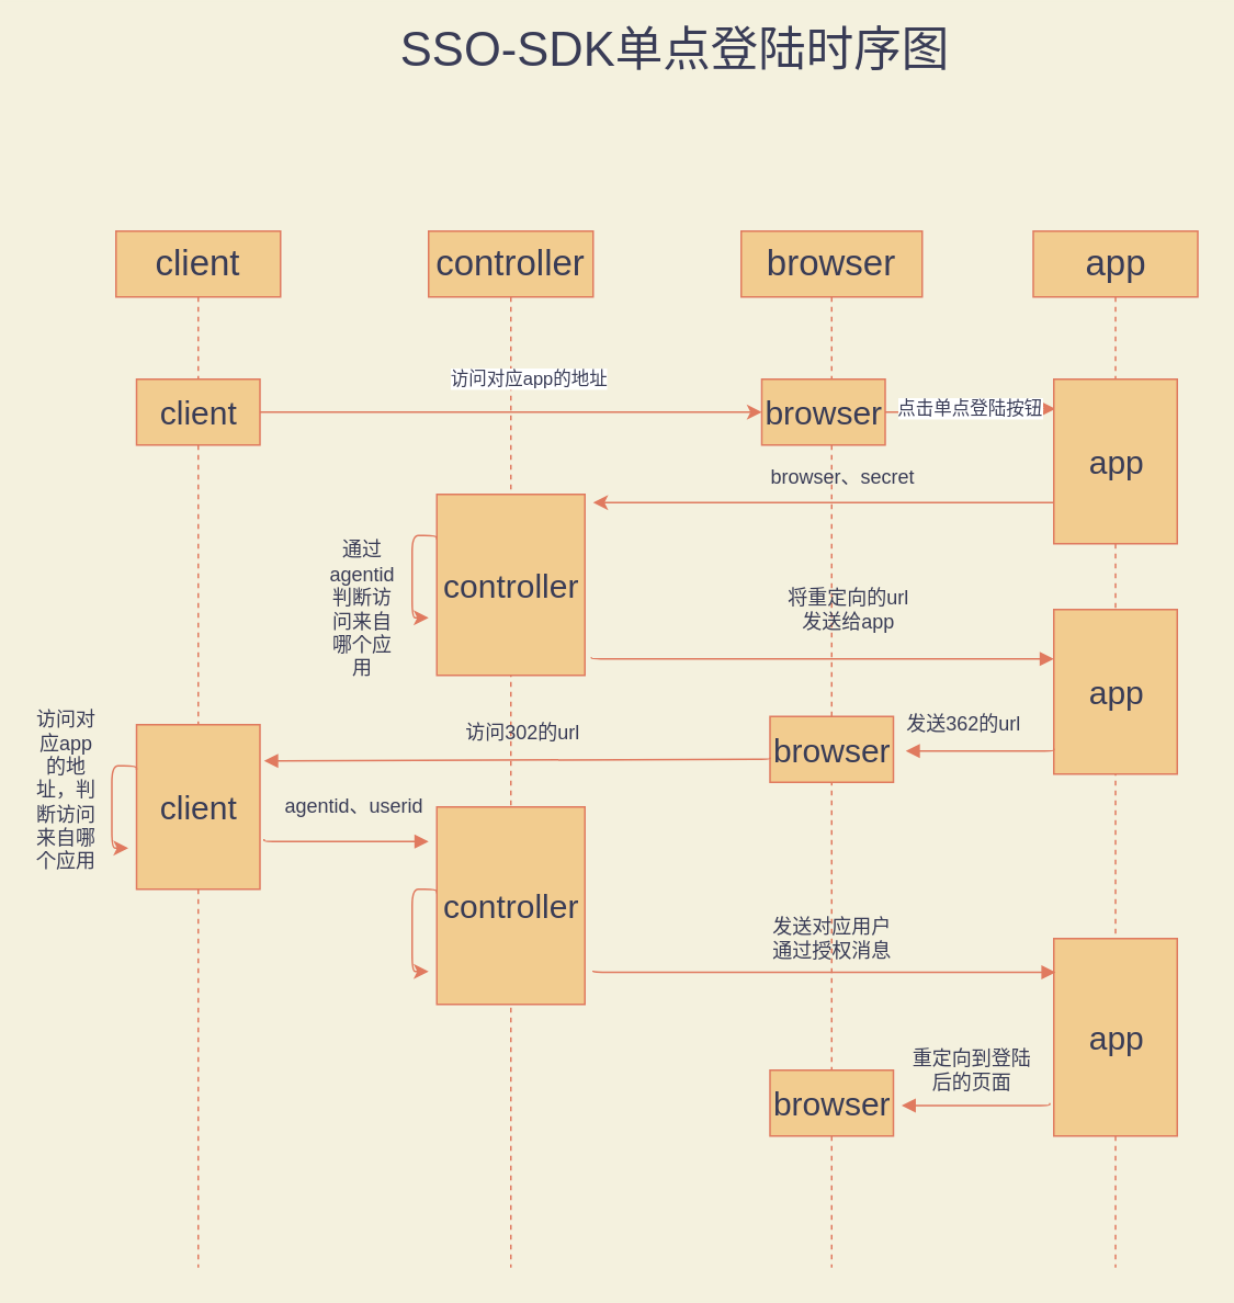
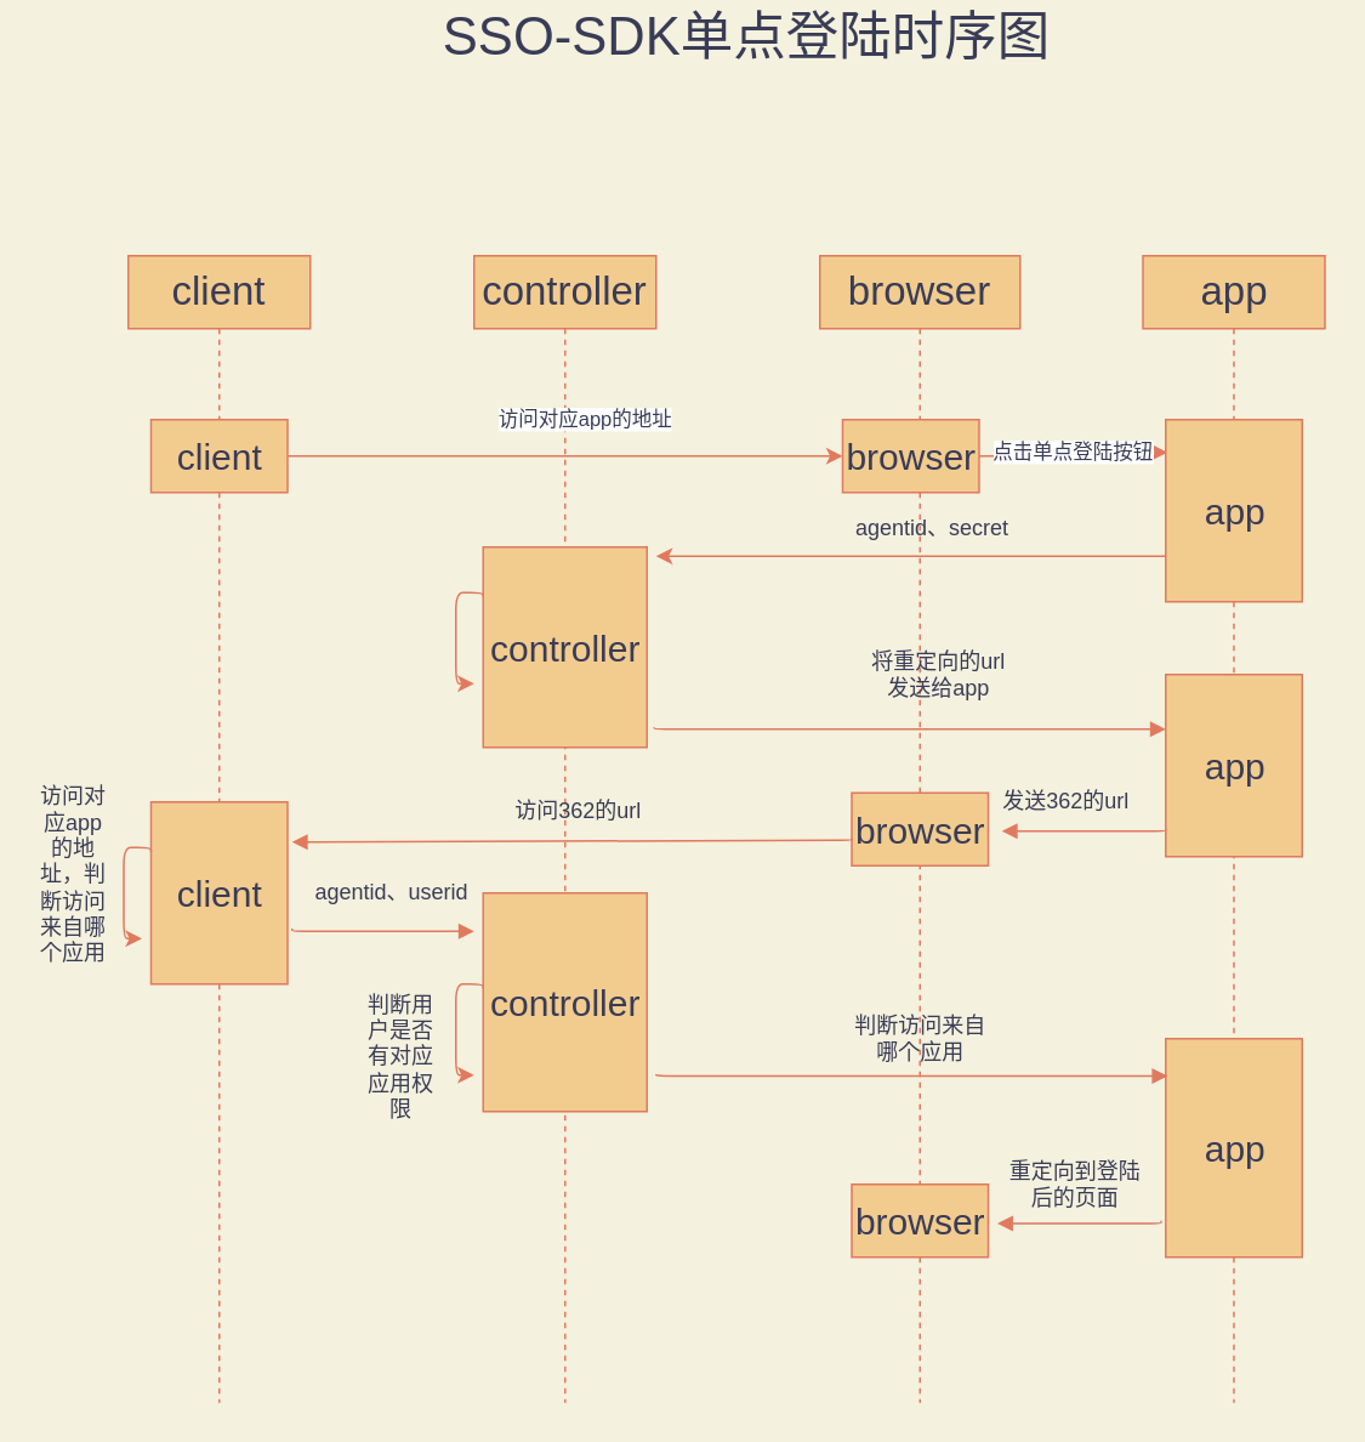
- <mxCell id="38" value="&lt;font style=&quot;font-size: 29px&quot;&gt;SSO-SDK单点登陆时序图&lt;/font&gt;" style="text;html=1;strokeColor=none;fillColor=none;align=center;verticalAlign=middle;whiteSpace=wrap;rounded=0;sketch=0;fontColor=#393C56;" vertex="1" parent="1"><mxGeometry x="150" y="20" width="520" height="20" as="geometry" /></mxCell>
+ <mxCell id="38" value="&lt;font style=&quot;font-size: 29px&quot;&gt;SSO-SDK单点登陆时序图&lt;/font&gt;" style="text;html=1;strokeColor=none;fillColor=none;align=center;verticalAlign=middle;whiteSpace=wrap;rounded=0;sketch=0;fontColor=#393C56;" vertex="1" parent="1"><mxGeometry x="150" y="10" width="520" height="20" as="geometry" /></mxCell>
- <mxCell id="7" value="browser、secret" style="text;html=1;strokeColor=none;fillColor=none;align=center;verticalAlign=middle;whiteSpace=wrap;rounded=0;sketch=0;fontColor=#393C56;" vertex="1" parent="6"><mxGeometry x="12.5" y="140" width="97.5" height="20" as="geometry" /></mxCell>
+ <mxCell id="7" value="agentid、secret" style="text;html=1;strokeColor=none;fillColor=none;align=center;verticalAlign=middle;whiteSpace=wrap;rounded=0;sketch=0;fontColor=#393C56;" vertex="1" parent="6"><mxGeometry x="12.5" y="140" width="97.5" height="20" as="geometry" /></mxCell>
- <mxCell id="19" value="通过agentid判断访问来自哪个应用" style="text;html=1;strokeColor=none;fillColor=none;align=center;verticalAlign=middle;whiteSpace=wrap;rounded=0;sketch=0;fontColor=#393C56;" vertex="1" parent="1"><mxGeometry x="200" y="310" width="40" height="120" as="geometry" /></mxCell>
- <mxCell id="27" value="访问302的url" style="text;html=1;strokeColor=none;fillColor=none;align=center;verticalAlign=middle;whiteSpace=wrap;rounded=0;sketch=0;fontColor=#393C56;" vertex="1" parent="1"><mxGeometry x="275" y="435" width="85" height="20" as="geometry" /></mxCell>
+ <mxCell id="27" value="访问362的url" style="text;html=1;strokeColor=none;fillColor=none;align=center;verticalAlign=middle;whiteSpace=wrap;rounded=0;sketch=0;fontColor=#393C56;" vertex="1" parent="1"><mxGeometry x="275" y="435" width="85" height="20" as="geometry" /></mxCell>
- <mxCell id="35" value="发送对应用户通过授权消息" style="text;html=1;strokeColor=none;fillColor=none;align=center;verticalAlign=middle;whiteSpace=wrap;rounded=0;sketch=0;fontColor=#393C56;" vertex="1" parent="1"><mxGeometry x="462.5" y="560" width="85" height="20" as="geometry" /></mxCell>
+ <mxCell id="35" value="判断访问来自哪个应用" style="text;html=1;strokeColor=none;fillColor=none;align=center;verticalAlign=middle;whiteSpace=wrap;rounded=0;sketch=0;fontColor=#393C56;" vertex="1" parent="1"><mxGeometry x="462.5" y="560" width="85" height="20" as="geometry" /></mxCell>
+ <mxCell id="33" value="判断用户是否有对应应用权限" style="text;html=1;strokeColor=none;fillColor=none;align=center;verticalAlign=middle;whiteSpace=wrap;rounded=0;sketch=0;fontColor=#393C56;" vertex="1" parent="1"><mxGeometry x="200" y="520" width="40" height="120" as="geometry" /></mxCell>
